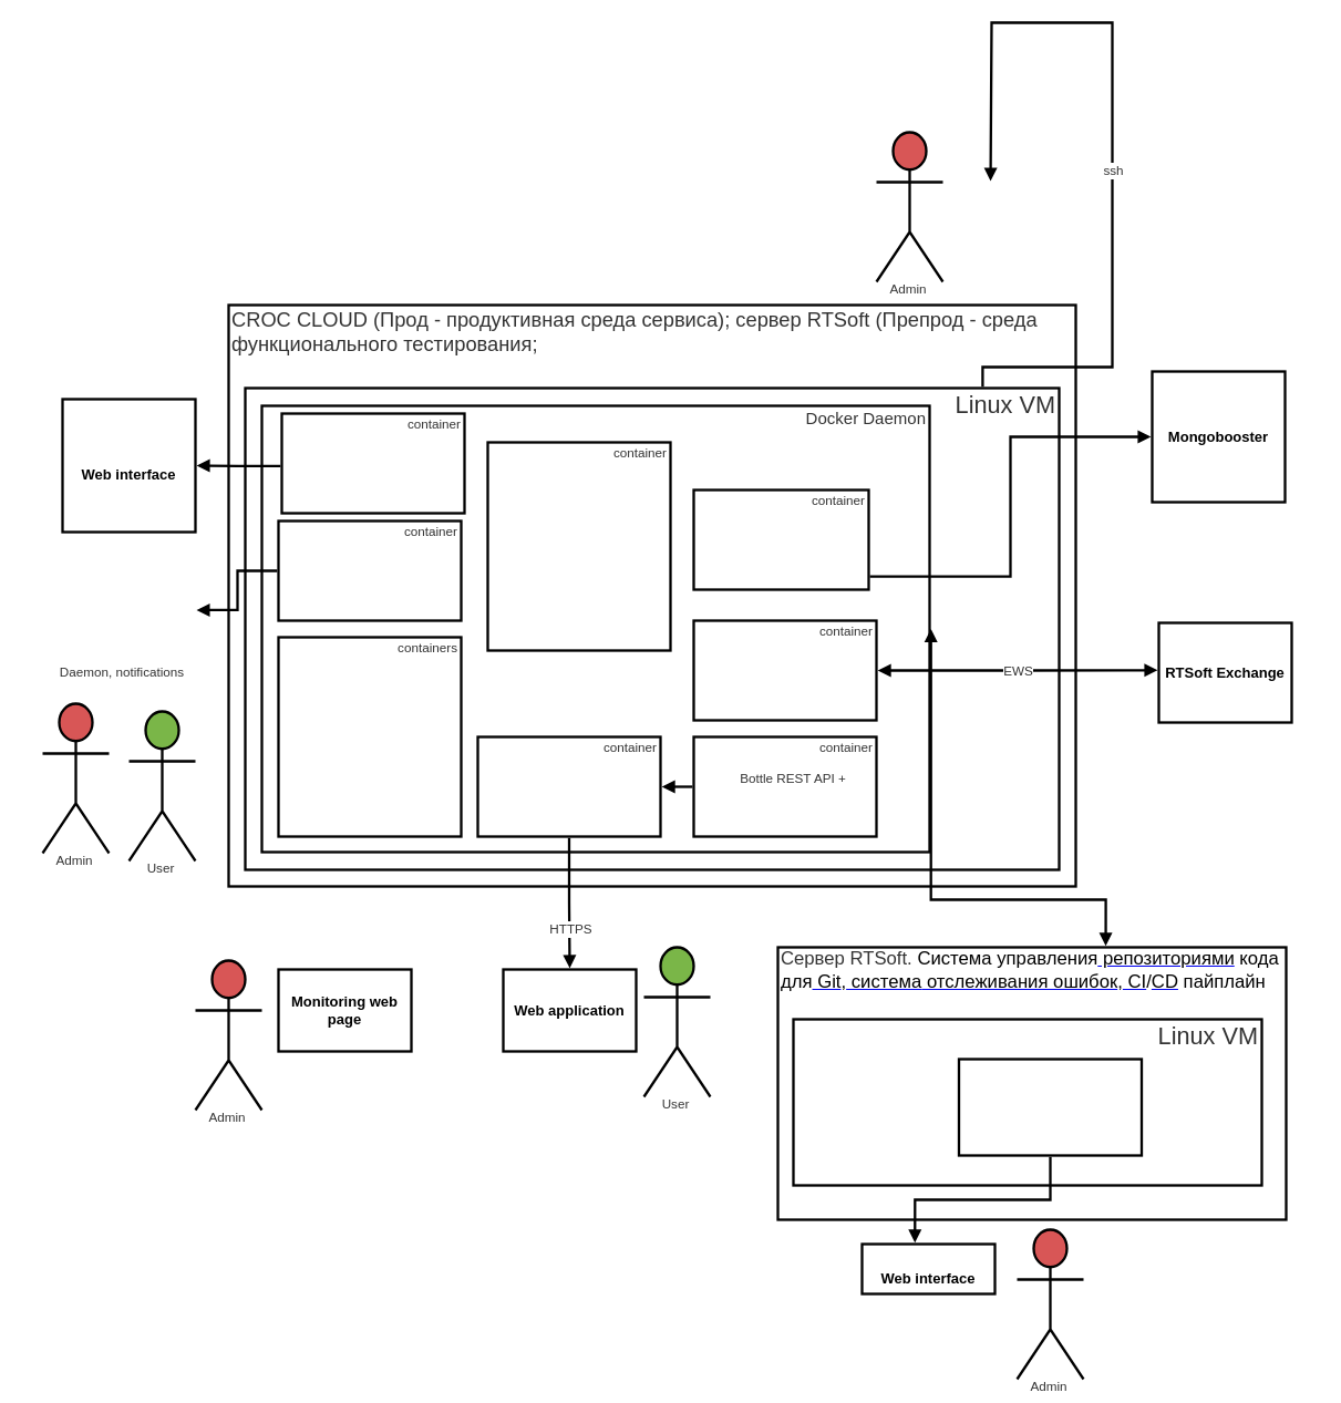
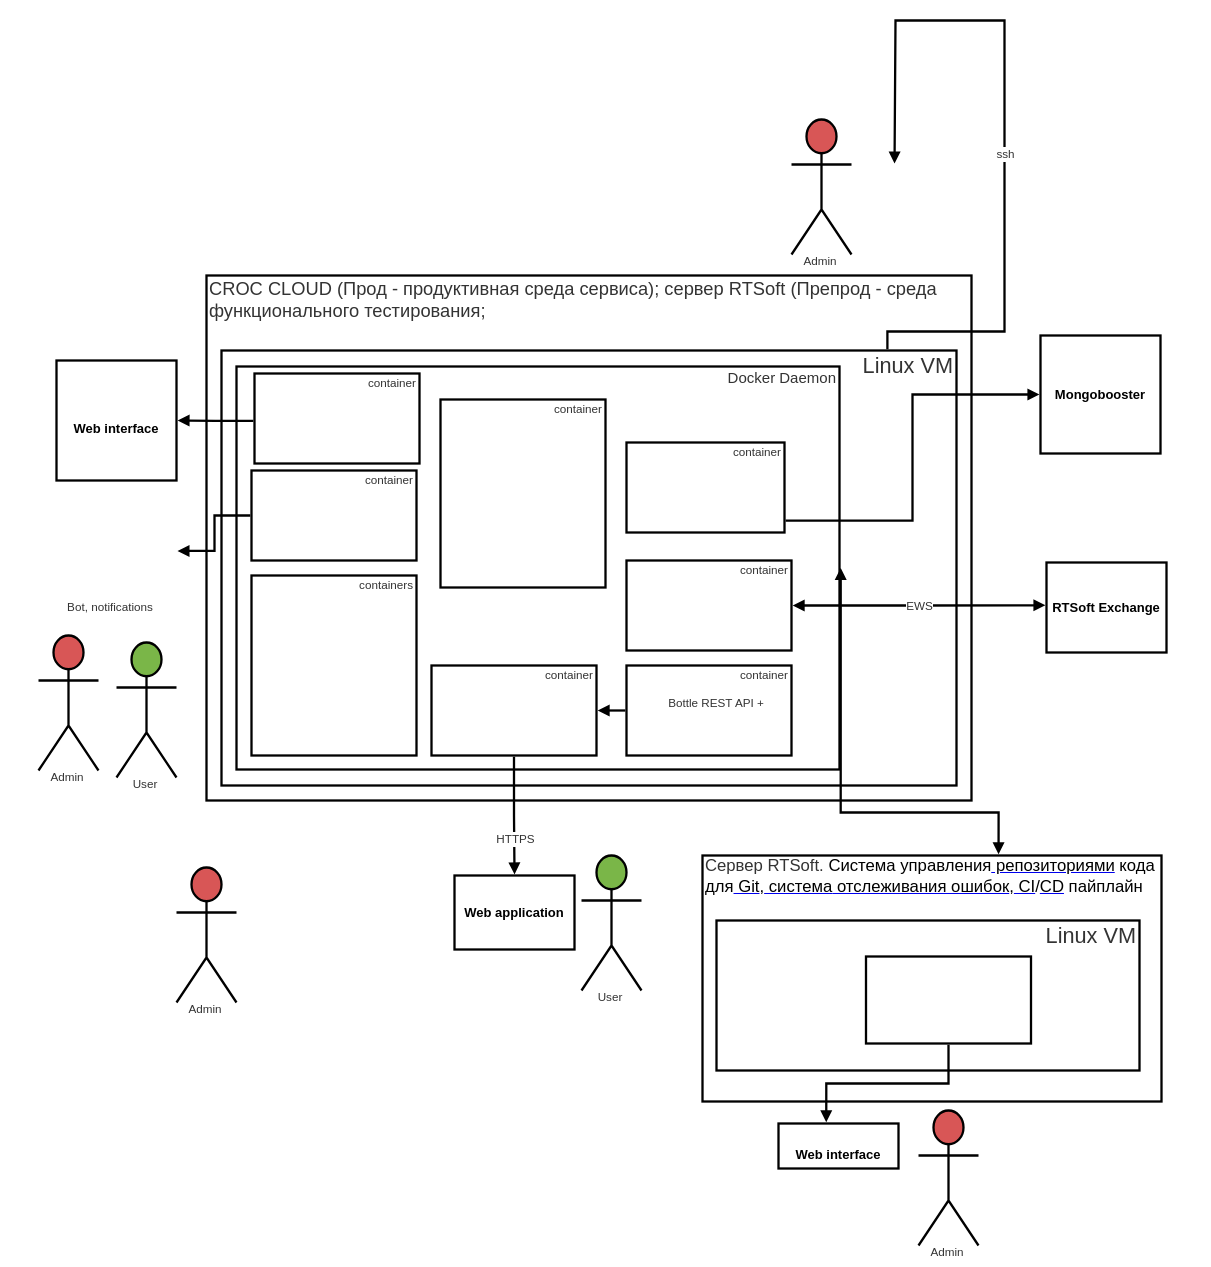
- <mxCell id="32" value="Daemon, notifications" style="html=1;overflow=block;blockSpacing=1;whiteSpace=wrap;fontSize=11.7;fontColor=#333333;align=center;spacing=3.8;strokeOpacity=0;fillOpacity=0;fillColor=#ffffff;strokeWidth=2.3;lucidId=unOsts-EPZBA;" vertex="1" parent="1"><mxGeometry x="20" y="584" width="180" height="45" as="geometry" /></mxCell>
+ <mxCell id="32" value="Bot, notifications" style="html=1;overflow=block;blockSpacing=1;whiteSpace=wrap;fontSize=11.7;fontColor=#333333;align=center;spacing=3.8;strokeOpacity=0;fillOpacity=0;fillColor=#ffffff;strokeWidth=2.3;lucidId=unOsts-EPZBA;" vertex="1" parent="1"><mxGeometry x="20" y="584" width="180" height="45" as="geometry" /></mxCell>
- <mxCell id="24" value="Monitoring web page" style="html=1;overflow=block;blockSpacing=1;align=center;whiteSpace=wrap;fontSize=13;fontStyle=1;spacing=0;strokeOpacity=100;fillOpacity=100;fillColor=#ffffff;strokeWidth=2.3;" vertex="1" parent="1"><mxGeometry x="251" y="875" width="120" height="74" as="geometry" /></mxCell>
